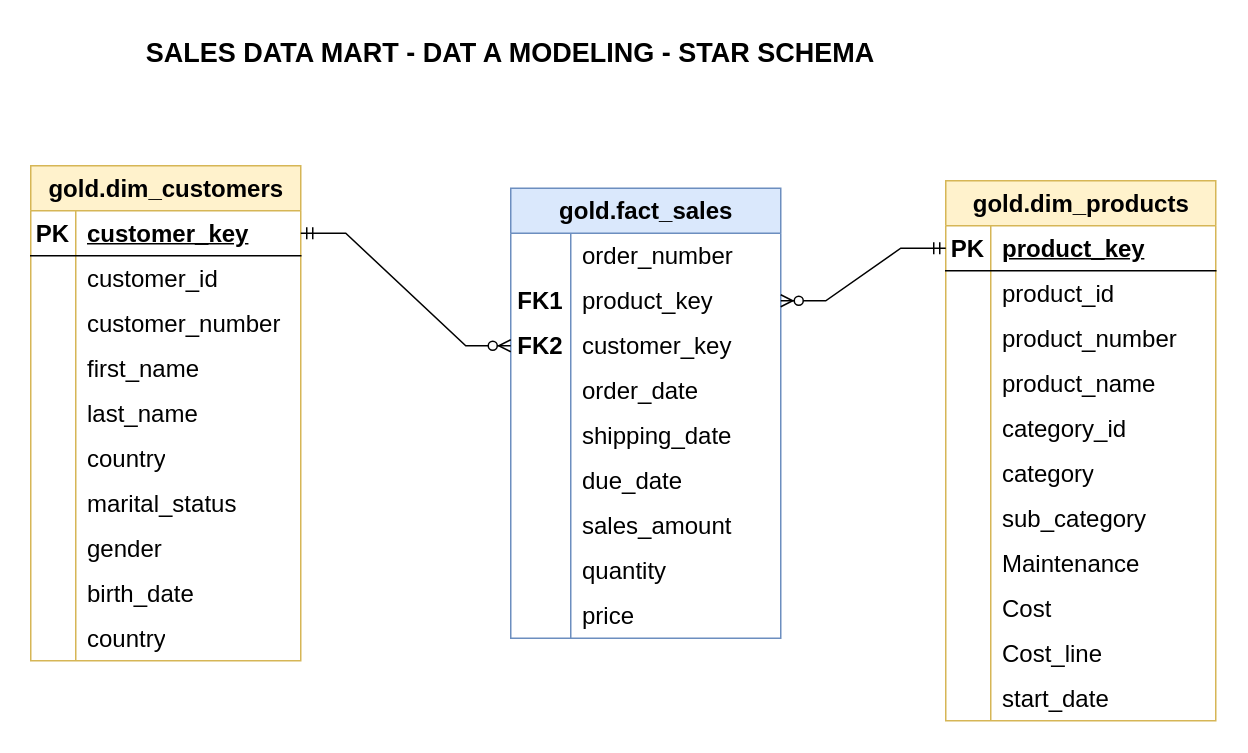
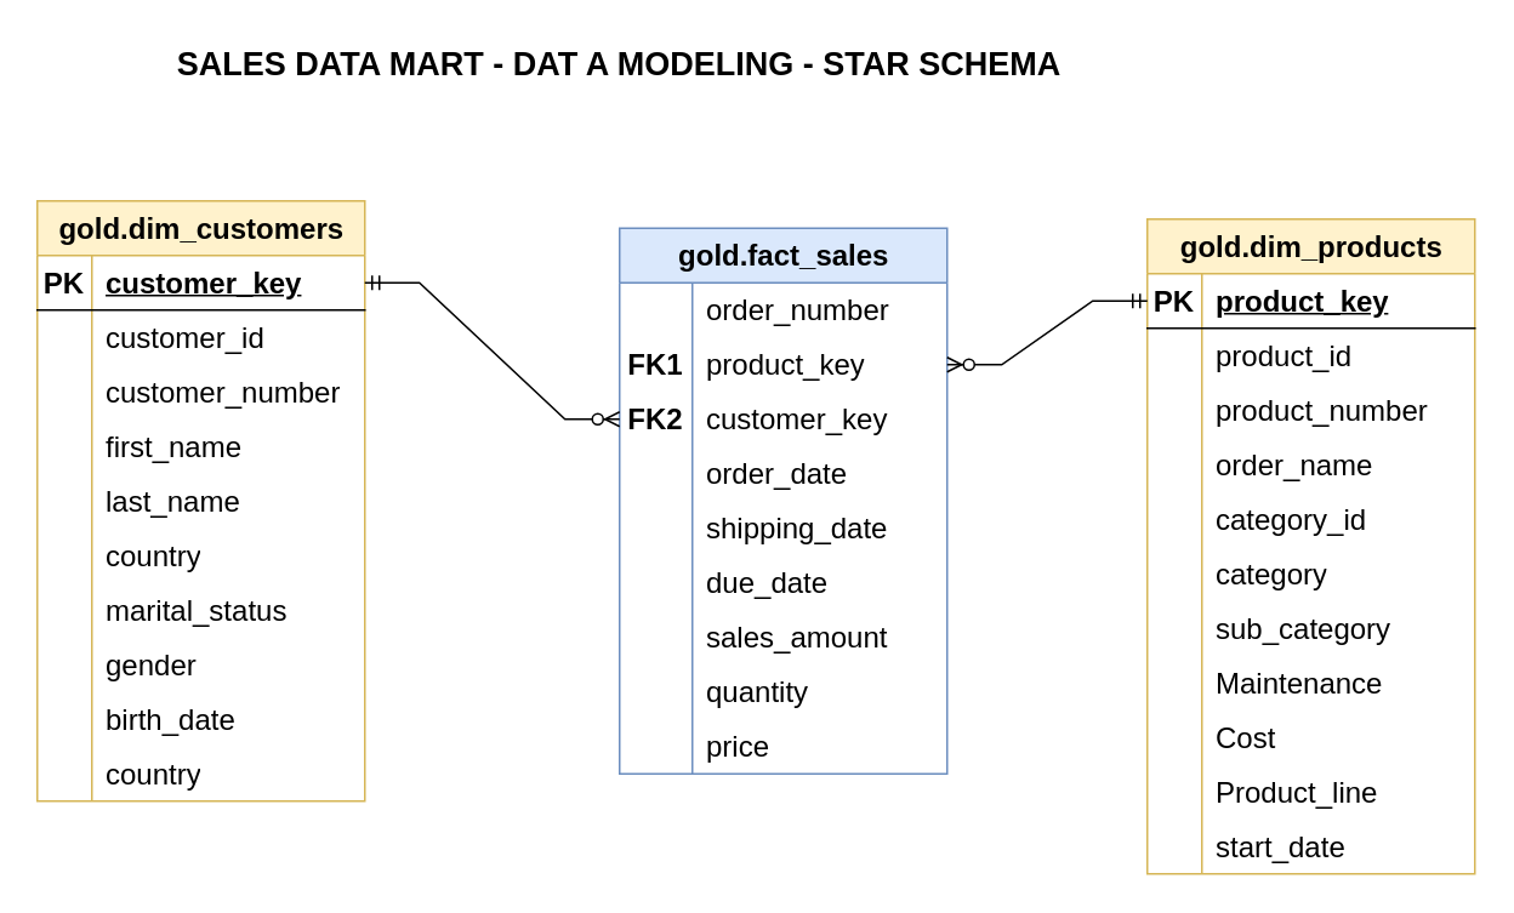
- <mxCell id="14" value="product_name" style="shape=partialRectangle;connectable=0;fillColor=none;top=0;left=0;bottom=0;right=0;align=left;spacingLeft=6;overflow=hidden;whiteSpace=wrap;html=1;fontSize=16;" vertex="1" parent="12"><mxGeometry x="30" width="150" height="30" as="geometry"><mxRectangle width="150" height="30" as="alternateBounds" /></mxGeometry></mxCell>
+ <mxCell id="14" value="order_name" style="shape=partialRectangle;connectable=0;fillColor=none;top=0;left=0;bottom=0;right=0;align=left;spacingLeft=6;overflow=hidden;whiteSpace=wrap;html=1;fontSize=16;" vertex="1" parent="12"><mxGeometry x="30" width="150" height="30" as="geometry"><mxRectangle width="150" height="30" as="alternateBounds" /></mxGeometry></mxCell>
- <mxCell id="32" value="Cost_line" style="shape=partialRectangle;connectable=0;fillColor=none;top=0;left=0;bottom=0;right=0;align=left;spacingLeft=6;overflow=hidden;whiteSpace=wrap;html=1;fontSize=16;" vertex="1" parent="30"><mxGeometry x="30" width="150" height="30" as="geometry"><mxRectangle width="150" height="30" as="alternateBounds" /></mxGeometry></mxCell>
+ <mxCell id="32" value="Product_line" style="shape=partialRectangle;connectable=0;fillColor=none;top=0;left=0;bottom=0;right=0;align=left;spacingLeft=6;overflow=hidden;whiteSpace=wrap;html=1;fontSize=16;" vertex="1" parent="30"><mxGeometry x="30" width="150" height="30" as="geometry"><mxRectangle width="150" height="30" as="alternateBounds" /></mxGeometry></mxCell>
